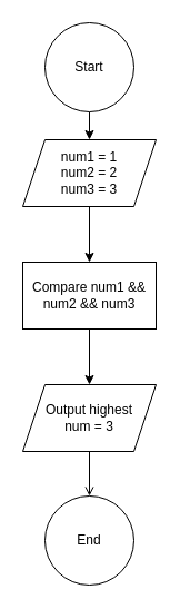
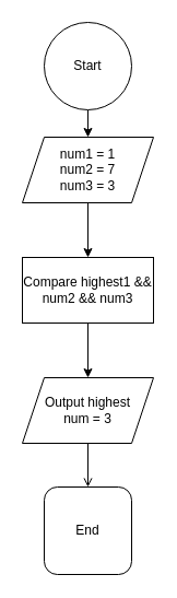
- <mxCell id="5" value="num1 = 1&lt;br&gt;num2 = 2&lt;br&gt;num3 = 3" style="shape=parallelogram;perimeter=parallelogramPerimeter;whiteSpace=wrap;html=1;fixedSize=1;" vertex="1" parent="1"><mxGeometry x="20" y="125" width="120" height="60" as="geometry" /></mxCell>
+ <mxCell id="5" value="num1 = 1&lt;br&gt;num2 = 7&lt;br&gt;num3 = 3" style="shape=parallelogram;perimeter=parallelogramPerimeter;whiteSpace=wrap;html=1;fixedSize=1;" vertex="1" parent="1"><mxGeometry x="20" y="125" width="120" height="60" as="geometry" /></mxCell>
- <mxCell id="7" value="Compare num1 &amp;amp;&amp;amp; num2 &amp;amp;&amp;amp; num3" style="rounded=0;whiteSpace=wrap;html=1;" vertex="1" parent="1"><mxGeometry x="20" y="235" width="120" height="60" as="geometry" /></mxCell>
+ <mxCell id="7" value="Compare highest1 &amp;amp;&amp;amp; num2 &amp;amp;&amp;amp; num3" style="rounded=0;whiteSpace=wrap;html=1;" vertex="1" parent="1"><mxGeometry x="20" y="235" width="120" height="60" as="geometry" /></mxCell>
- <mxCell id="10" value="End" style="ellipse;whiteSpace=wrap;html=1;aspect=fixed;" vertex="1" parent="1"><mxGeometry x="40" y="445" width="80" height="80" as="geometry" /></mxCell>
+ <mxCell id="10" value="End" style="whiteSpace=wrap;html=1;aspect=fixed;rounded=1;" vertex="1" parent="1"><mxGeometry x="40" y="445" width="80" height="80" as="geometry" /></mxCell>
